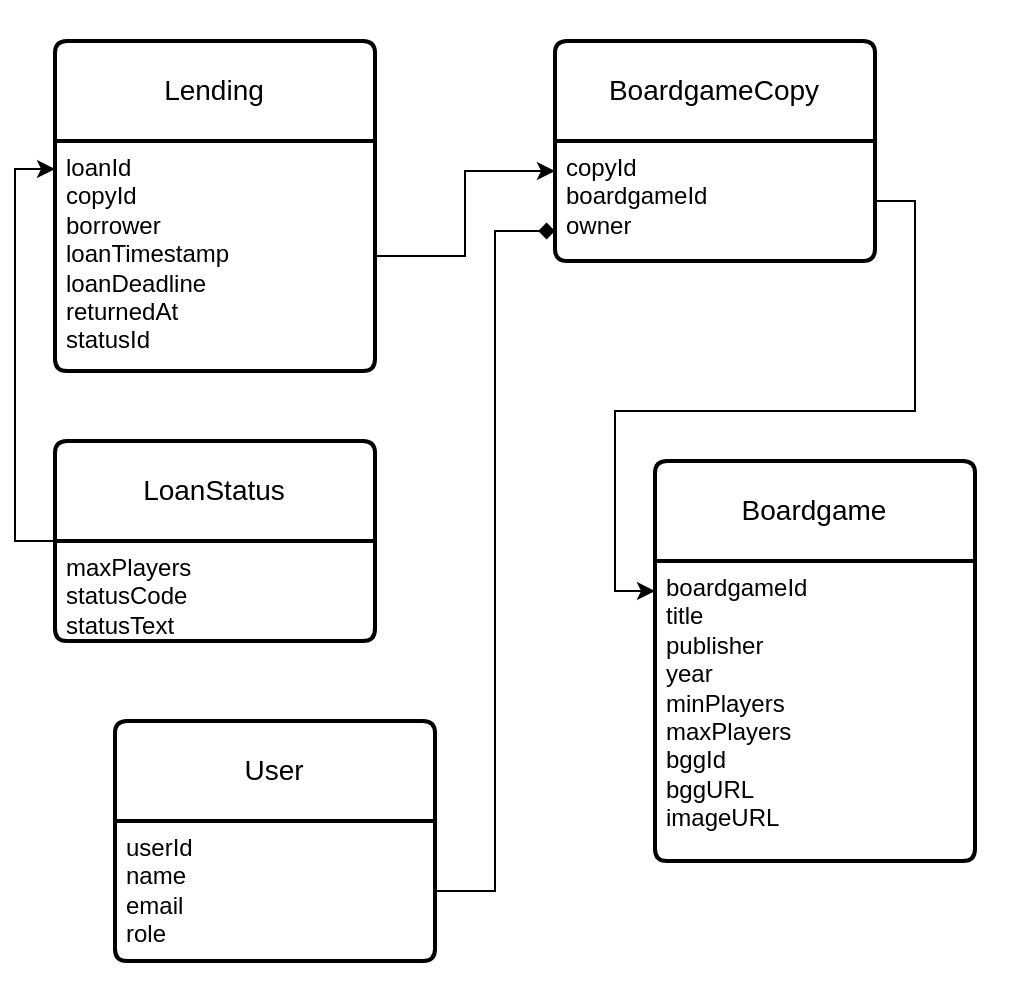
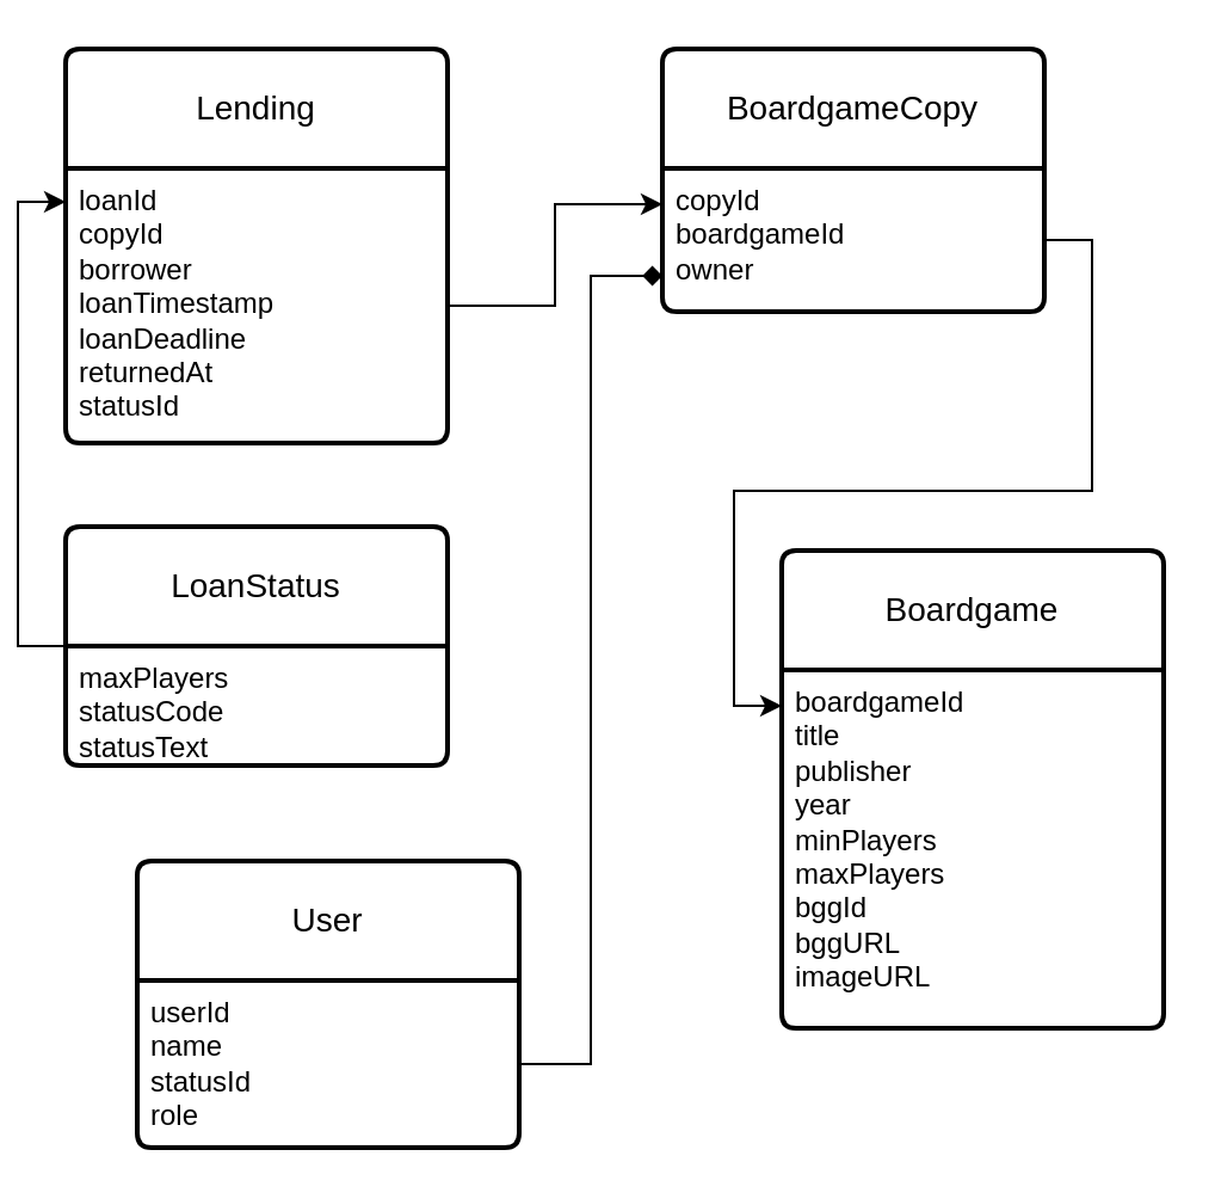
- <mxCell id="3" value="userId&lt;br&gt;name&lt;div&gt;email&lt;br&gt;&lt;div&gt;role&lt;/div&gt;&lt;/div&gt;" style="align=left;strokeColor=none;fillColor=none;spacingLeft=4;spacingRight=4;fontSize=12;verticalAlign=top;resizable=0;rotatable=0;part=1;html=1;whiteSpace=wrap;" vertex="1" parent="2"><mxGeometry y="50" width="160" height="70" as="geometry" /></mxCell>
+ <mxCell id="3" value="userId&lt;br&gt;name&lt;div&gt;statusId&lt;br&gt;&lt;div&gt;role&lt;/div&gt;&lt;/div&gt;" style="align=left;strokeColor=none;fillColor=none;spacingLeft=4;spacingRight=4;fontSize=12;verticalAlign=top;resizable=0;rotatable=0;part=1;html=1;whiteSpace=wrap;" vertex="1" parent="2"><mxGeometry y="50" width="160" height="70" as="geometry" /></mxCell>
